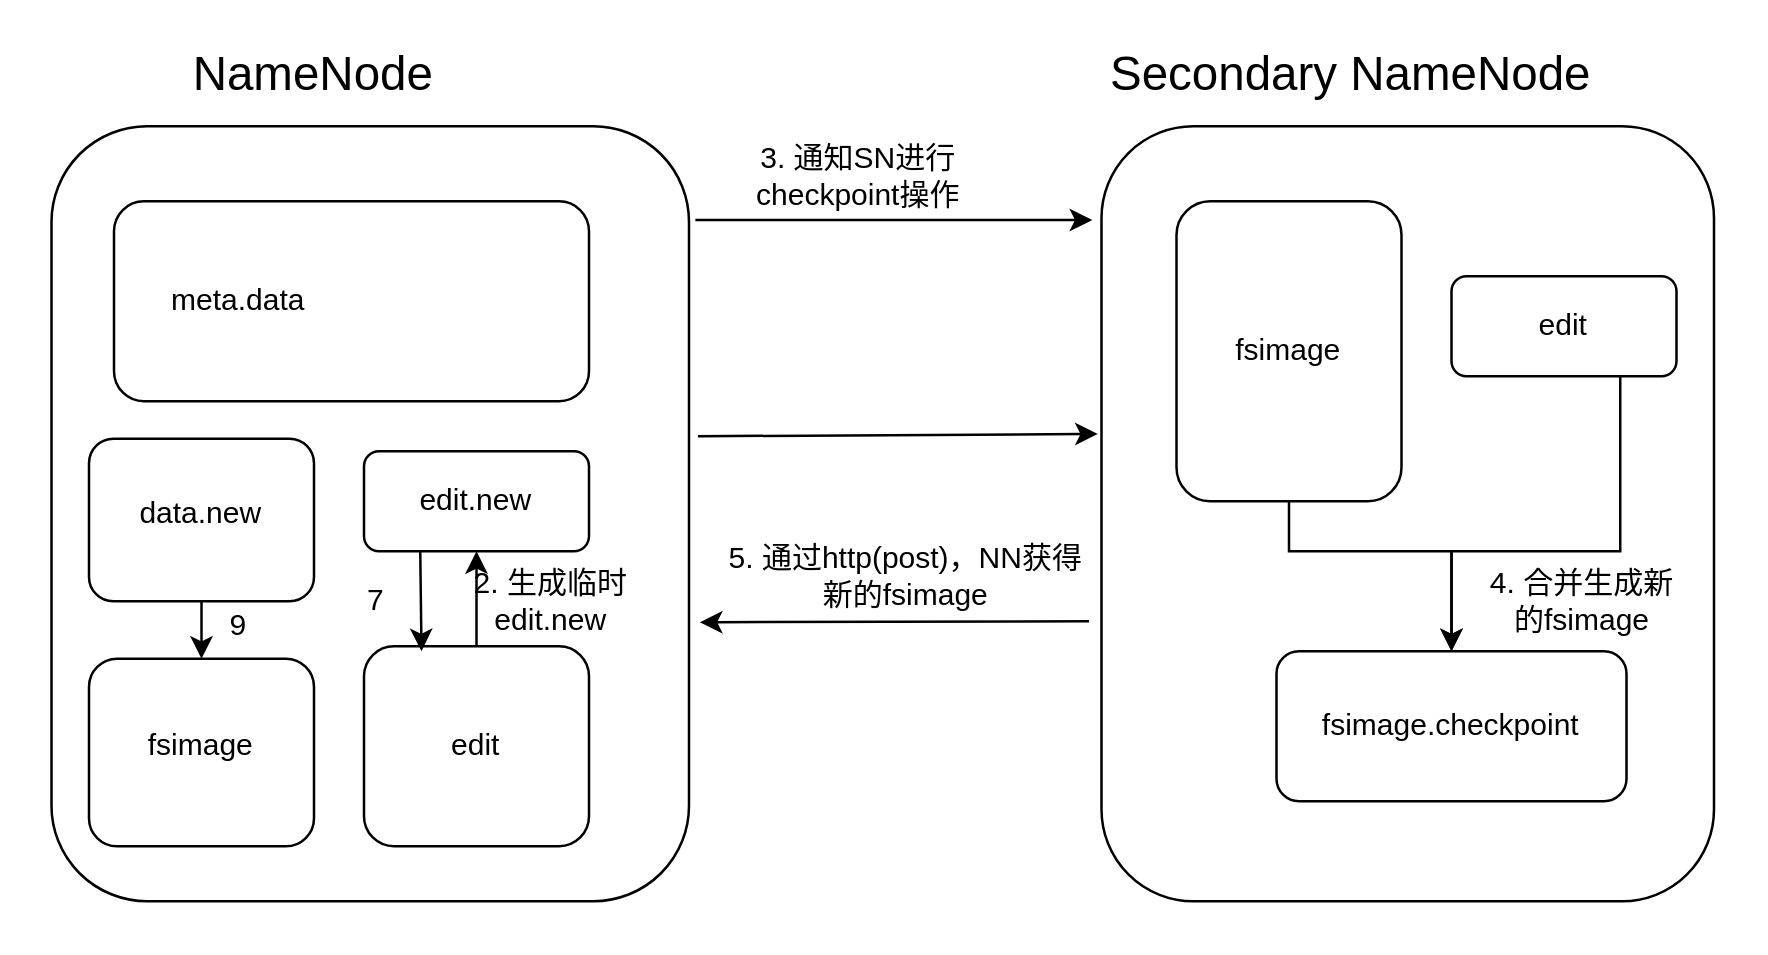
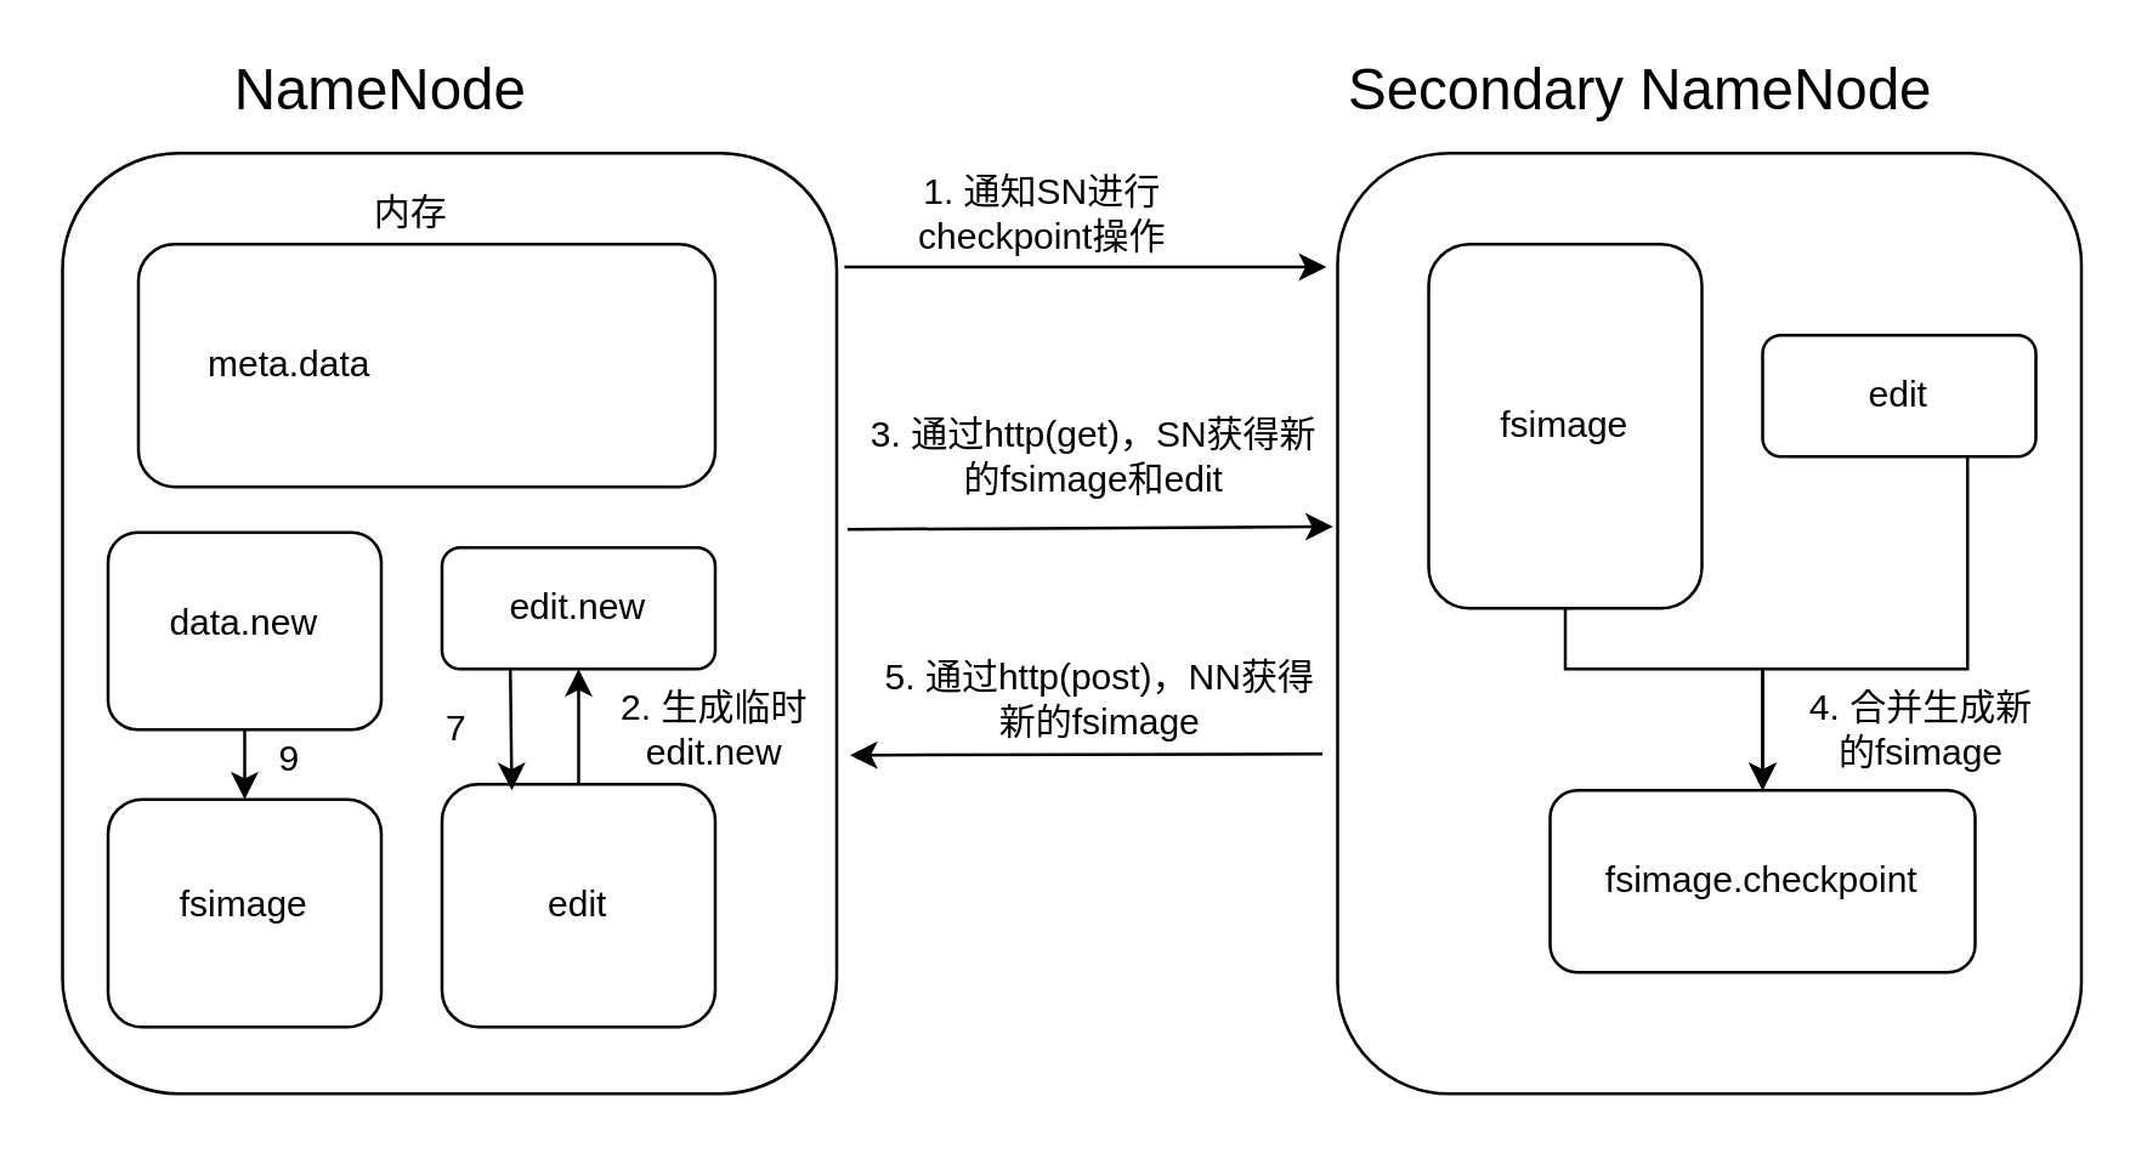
+ <mxCell id="8" value="内存" style="text;html=1;strokeColor=none;fillColor=none;align=center;verticalAlign=middle;whiteSpace=wrap;rounded=0;" vertex="1" parent="1"><mxGeometry x="115" y="60" width="40" height="20" as="geometry" /></mxCell>
- <mxCell id="27" value="3. 通知SN进行checkpoint操作" style="text;html=1;strokeColor=none;fillColor=none;align=center;verticalAlign=middle;whiteSpace=wrap;rounded=0;" vertex="1" parent="1"><mxGeometry x="285" y="60" width="116" height="20" as="geometry" /></mxCell>
+ <mxCell id="27" value="1. 通知SN进行checkpoint操作" style="text;html=1;strokeColor=none;fillColor=none;align=center;verticalAlign=middle;whiteSpace=wrap;rounded=0;" vertex="1" parent="1"><mxGeometry x="285" y="60" width="116" height="20" as="geometry" /></mxCell>
+ <mxCell id="28" value="3. 通过http(get)，SN获得新的fsimage和edit" style="text;html=1;strokeColor=none;fillColor=none;align=center;verticalAlign=middle;whiteSpace=wrap;rounded=0;" vertex="1" parent="1"><mxGeometry x="285" y="140" width="150" height="20" as="geometry" /></mxCell>
- <mxCell id="29" value="2. 生成临时edit.new" style="text;html=1;strokeColor=none;fillColor=none;align=center;verticalAlign=middle;whiteSpace=wrap;rounded=0;" vertex="1" parent="1"><mxGeometry x="180" y="230" width="80" height="20" as="geometry" /></mxCell>
+ <mxCell id="29" value="2. 生成临时edit.new" style="text;html=1;strokeColor=none;fillColor=none;align=center;verticalAlign=middle;whiteSpace=wrap;rounded=0;" vertex="1" parent="1"><mxGeometry x="195" y="230" width="80" height="20" as="geometry" /></mxCell>
